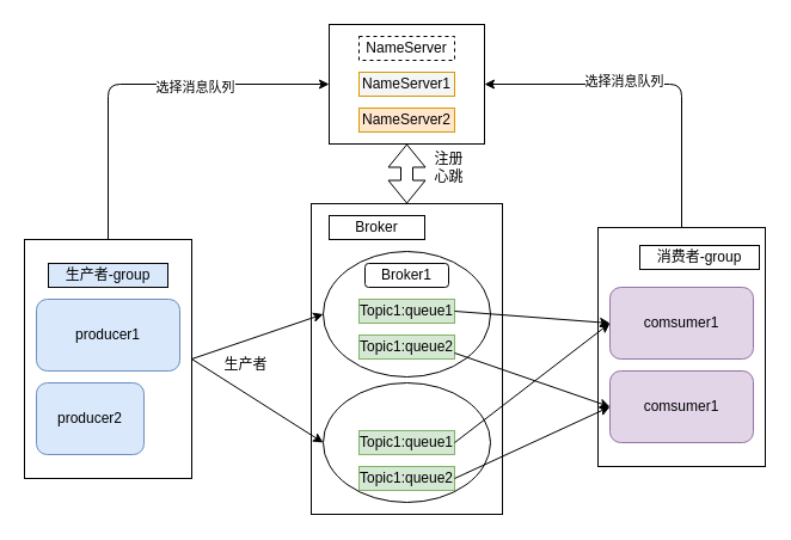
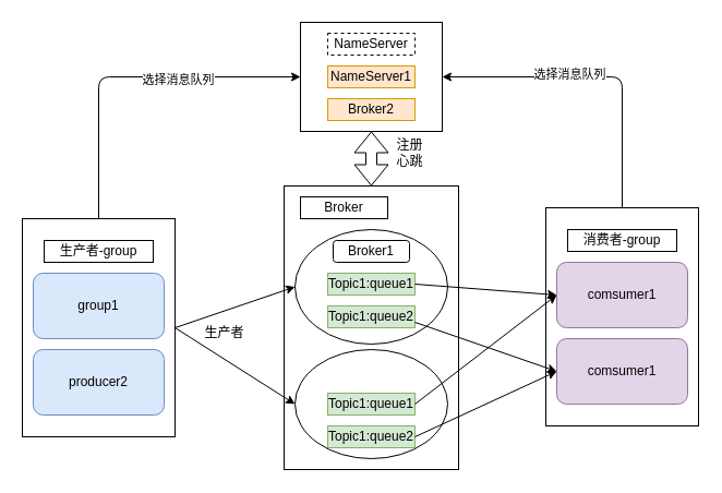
- <mxCell id="24" value="NameServer1" style="rounded=0;whiteSpace=wrap;html=1;fillColor=#f5f5f5;strokeColor=#d79b00;" vertex="1" parent="1"><mxGeometry x="300" y="60" width="80" height="20" as="geometry" /></mxCell>
+ <mxCell id="24" value="NameServer1" style="rounded=0;whiteSpace=wrap;html=1;fillColor=#ffe6cc;strokeColor=#d79b00;" vertex="1" parent="1"><mxGeometry x="300" y="60" width="80" height="20" as="geometry" /></mxCell>
- <mxCell id="26" value="NameServer2" style="rounded=0;whiteSpace=wrap;html=1;fillColor=#ffe6cc;strokeColor=#d79b00;" vertex="1" parent="1"><mxGeometry x="300" y="90" width="80" height="20" as="geometry" /></mxCell>
+ <mxCell id="26" value="Broker2" style="rounded=0;whiteSpace=wrap;html=1;fillColor=#ffe6cc;strokeColor=#d79b00;" vertex="1" parent="1"><mxGeometry x="300" y="90" width="80" height="20" as="geometry" /></mxCell>
- <mxCell id="12" value="消费者-group" style="rounded=0;whiteSpace=wrap;html=1;" vertex="1" parent="1"><mxGeometry x="535" y="205" width="100" height="20" as="geometry" /></mxCell>
+ <mxCell id="12" value="消费者-group" style="rounded=0;whiteSpace=wrap;html=1;" vertex="1" parent="1"><mxGeometry x="520" y="210" width="100" height="20" as="geometry" /></mxCell>
- <mxCell id="16" value="生产者-group" style="rounded=0;whiteSpace=wrap;html=1;fillColor=#dae8fc;" vertex="1" parent="1"><mxGeometry x="40" y="220" width="100" height="20" as="geometry" /></mxCell>
+ <mxCell id="16" value="生产者-group" style="rounded=0;whiteSpace=wrap;html=1;" vertex="1" parent="1"><mxGeometry x="40" y="220" width="100" height="20" as="geometry" /></mxCell>
- <mxCell id="14" value="producer1" style="rounded=1;whiteSpace=wrap;html=1;fillColor=#dae8fc;strokeColor=#6c8ebf;" vertex="1" parent="1"><mxGeometry x="30" y="250" width="120" height="60" as="geometry" /></mxCell>
+ <mxCell id="14" value="group1" style="rounded=1;whiteSpace=wrap;html=1;fillColor=#dae8fc;strokeColor=#6c8ebf;" vertex="1" parent="1"><mxGeometry x="30" y="250" width="120" height="60" as="geometry" /></mxCell>
- <mxCell id="15" value="producer2" style="rounded=1;whiteSpace=wrap;html=1;fillColor=#dae8fc;strokeColor=#6c8ebf;" vertex="1" parent="1"><mxGeometry x="30" y="320" width="90" height="60" as="geometry" /></mxCell>
+ <mxCell id="15" value="producer2" style="rounded=1;whiteSpace=wrap;html=1;fillColor=#dae8fc;strokeColor=#6c8ebf;" vertex="1" parent="1"><mxGeometry x="30" y="320" width="120" height="60" as="geometry" /></mxCell>
